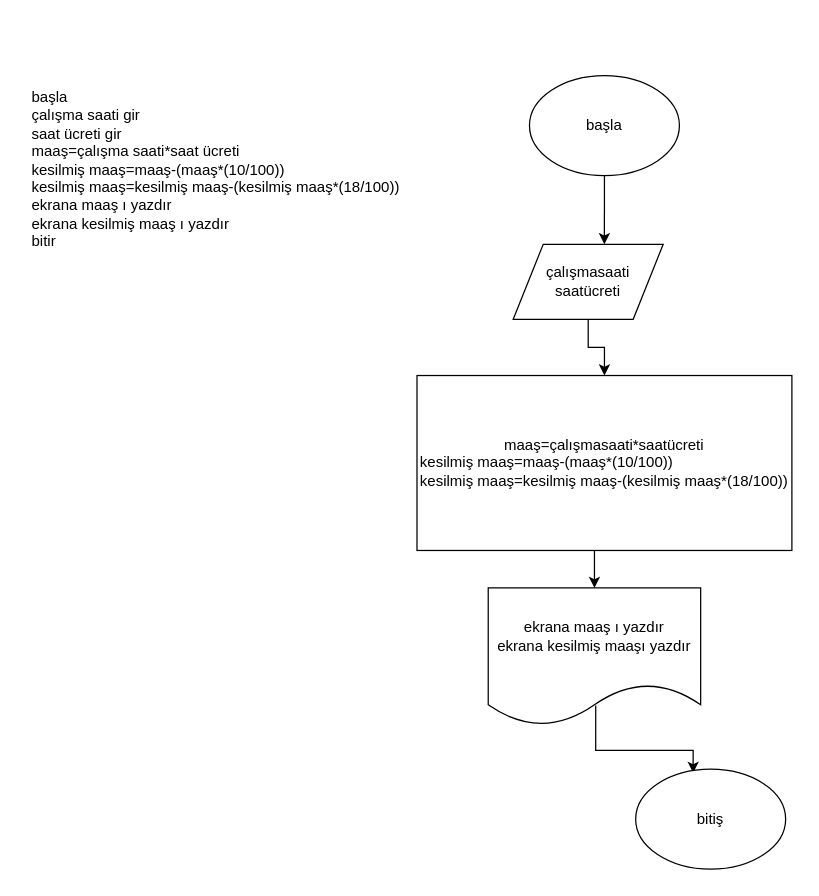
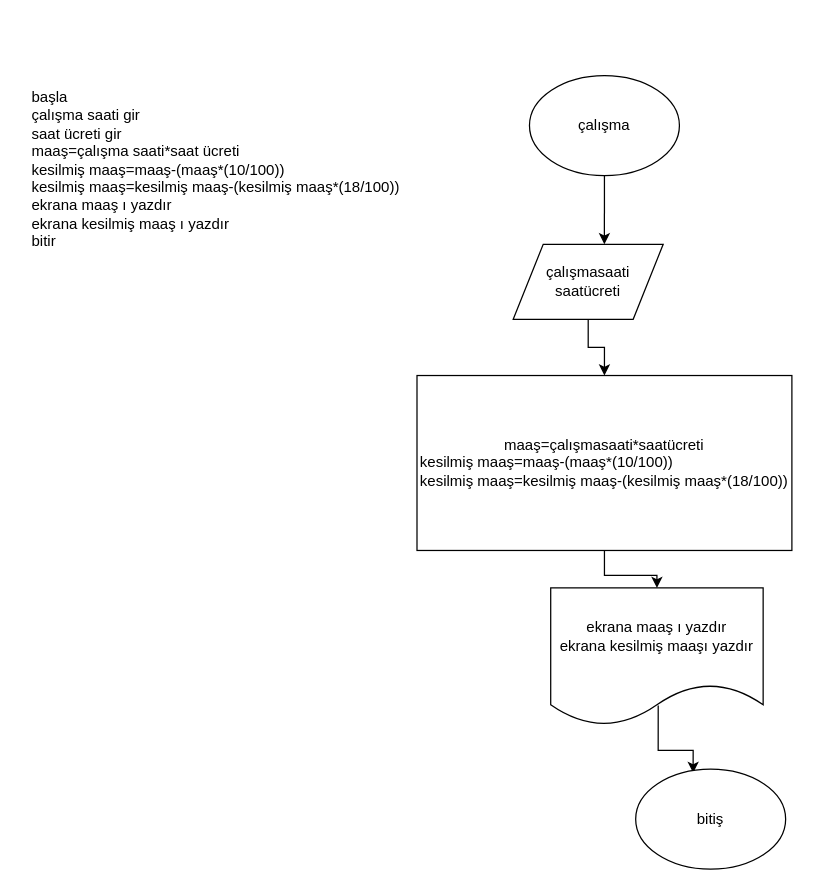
- <mxCell id="4" value="başla" style="ellipse;whiteSpace=wrap;html=1;" vertex="1" parent="1"><mxGeometry x="423" y="60" width="120" height="80" as="geometry" /></mxCell>
+ <mxCell id="4" value="çalışma" style="ellipse;whiteSpace=wrap;html=1;" vertex="1" parent="1"><mxGeometry x="423" y="60" width="120" height="80" as="geometry" /></mxCell>
- <mxCell id="10" value="ekrana maaş ı yazdır&lt;br&gt;ekrana kesilmiş maaşı yazdır" style="shape=document;whiteSpace=wrap;html=1;boundedLbl=1;" vertex="1" parent="1"><mxGeometry x="390" y="470" width="170" height="110" as="geometry" /></mxCell>
+ <mxCell id="10" value="ekrana maaş ı yazdır&lt;br&gt;ekrana kesilmiş maaşı yazdır" style="shape=document;whiteSpace=wrap;html=1;boundedLbl=1;" vertex="1" parent="1"><mxGeometry x="440" y="470" width="170" height="110" as="geometry" /></mxCell>
